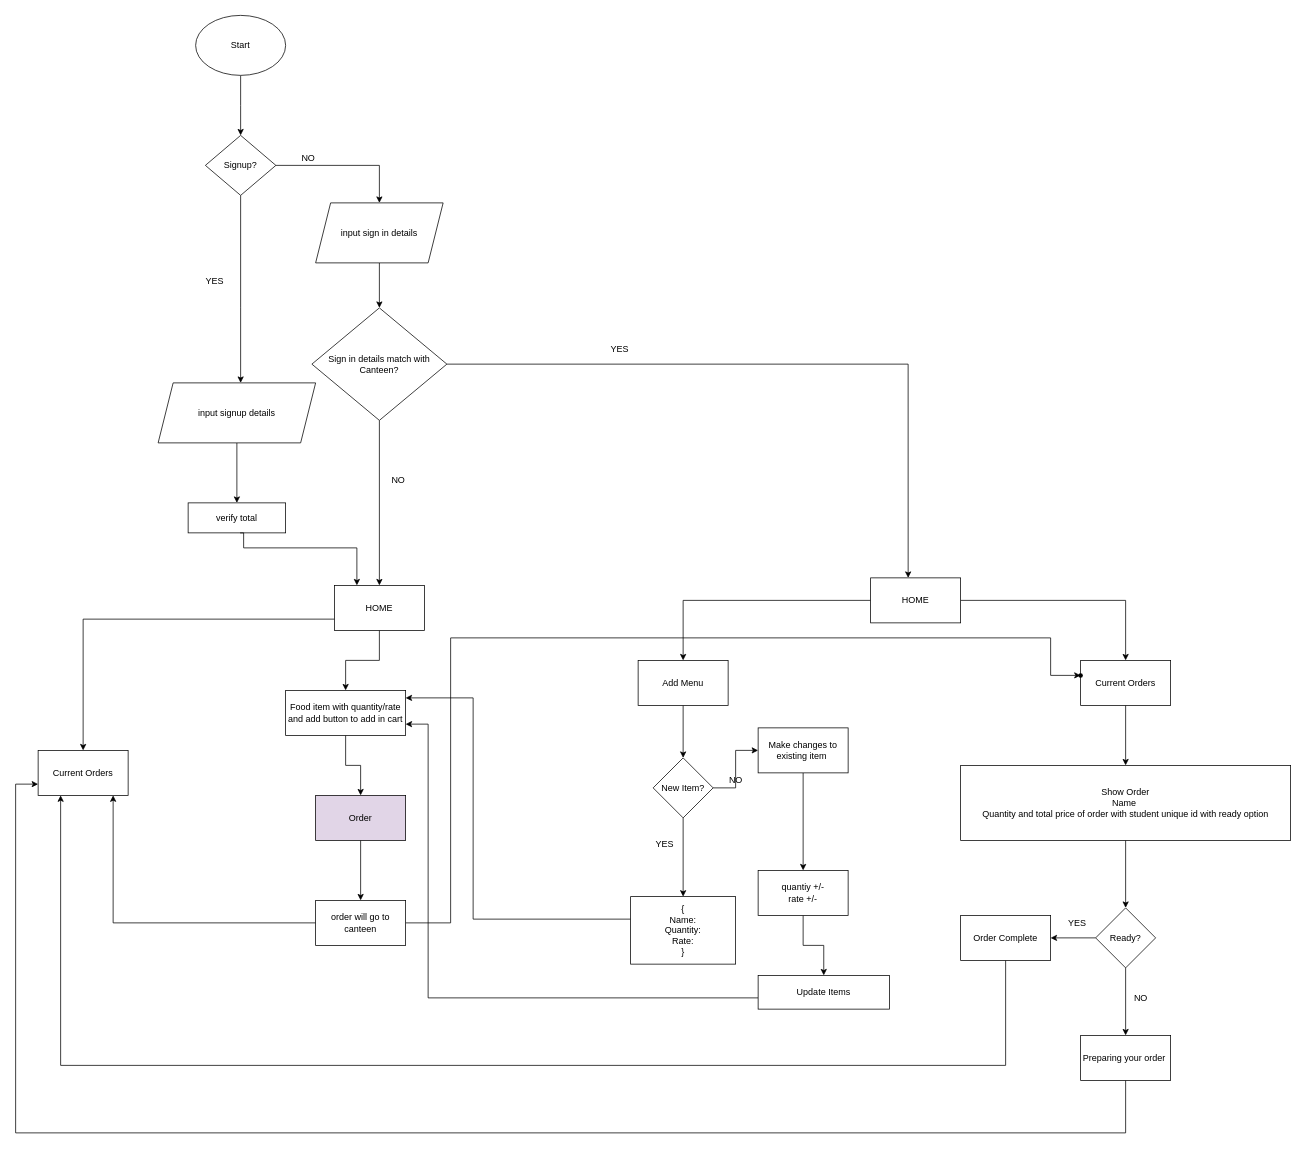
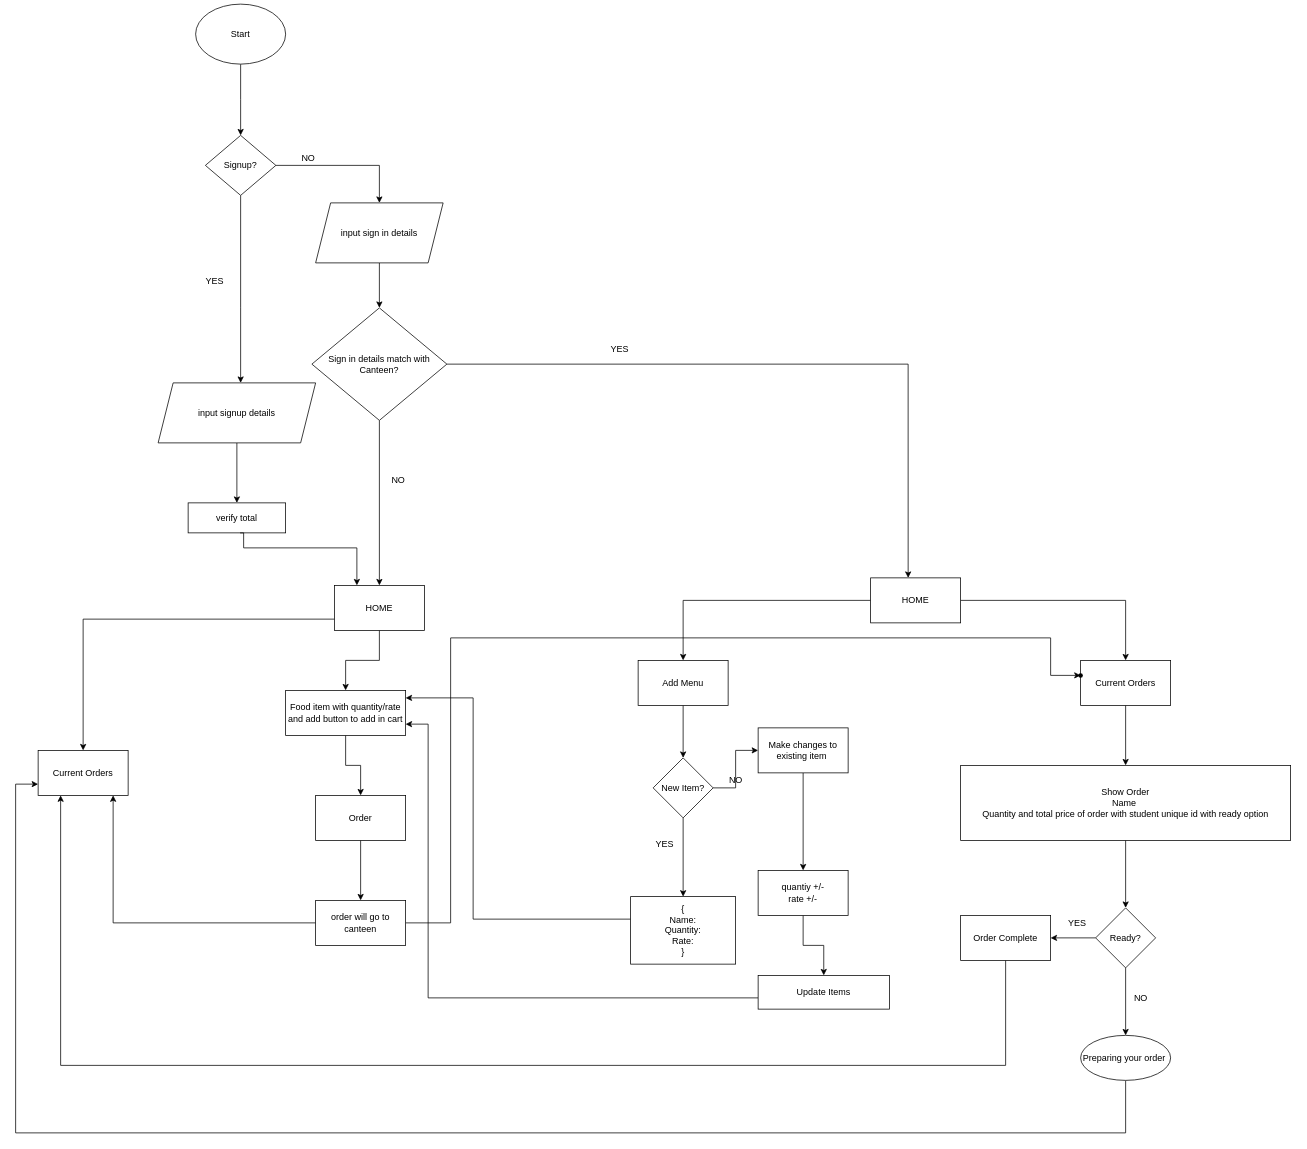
- <mxCell id="3" value="Start" style="ellipse;whiteSpace=wrap;html=1;" parent="1" vertex="1"><mxGeometry x="260" y="20" width="120" height="80" as="geometry" /></mxCell>
+ <mxCell id="3" value="Start" style="ellipse;whiteSpace=wrap;html=1;" parent="1" vertex="1"><mxGeometry x="260" y="5" width="120" height="80" as="geometry" /></mxCell>
- <mxCell id="18" value="Order" style="whiteSpace=wrap;html=1;fillColor=#e1d5e7;" parent="1" vertex="1"><mxGeometry x="420" y="1060" width="120" height="60" as="geometry" /></mxCell>
+ <mxCell id="18" value="Order" style="whiteSpace=wrap;html=1;" parent="1" vertex="1"><mxGeometry x="420" y="1060" width="120" height="60" as="geometry" /></mxCell>
- <mxCell id="51" value="Preparing your order&amp;nbsp;" style="whiteSpace=wrap;html=1;" parent="1" vertex="1"><mxGeometry x="1440" y="1380" width="120" height="60" as="geometry" /></mxCell>
+ <mxCell id="51" value="Preparing your order&amp;nbsp;" style="ellipse;whiteSpace=wrap;html=1;" parent="1" vertex="1"><mxGeometry x="1440" y="1380" width="120" height="60" as="geometry" /></mxCell>
